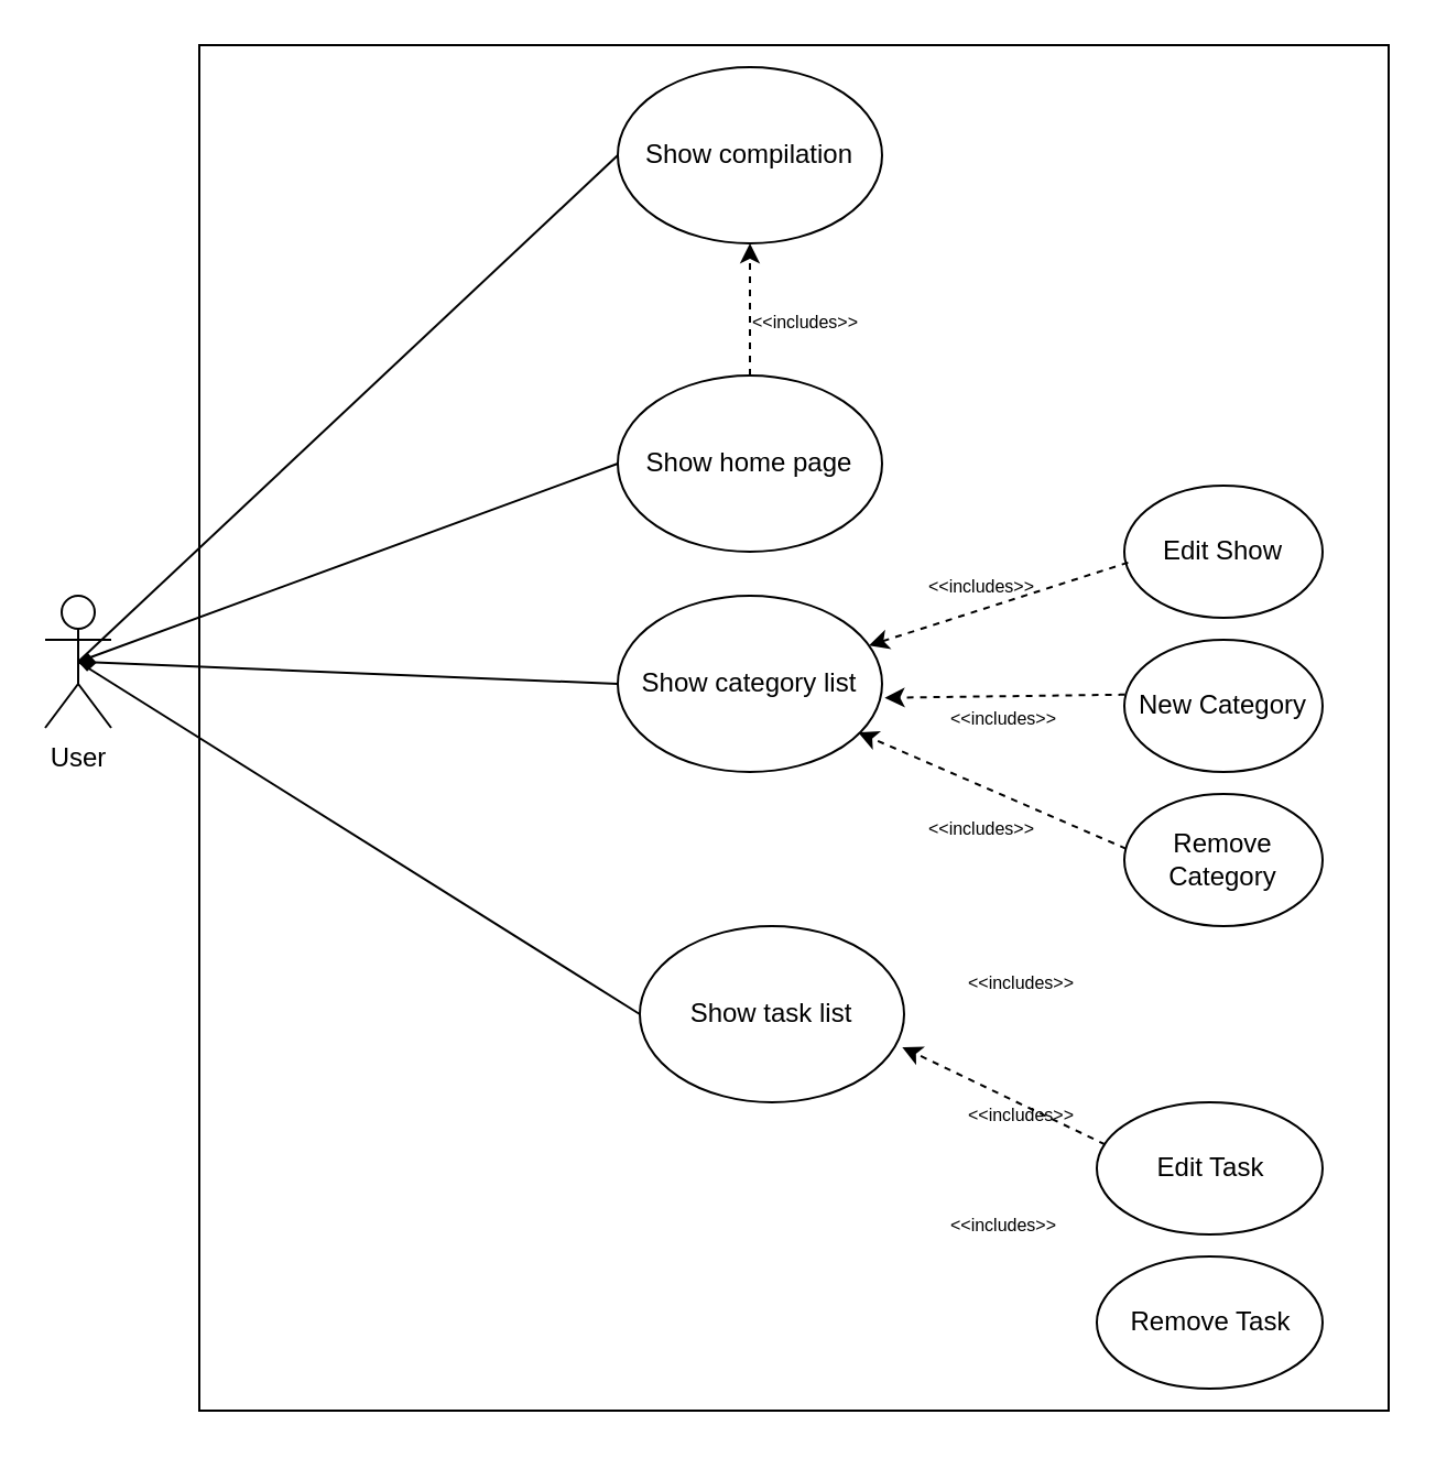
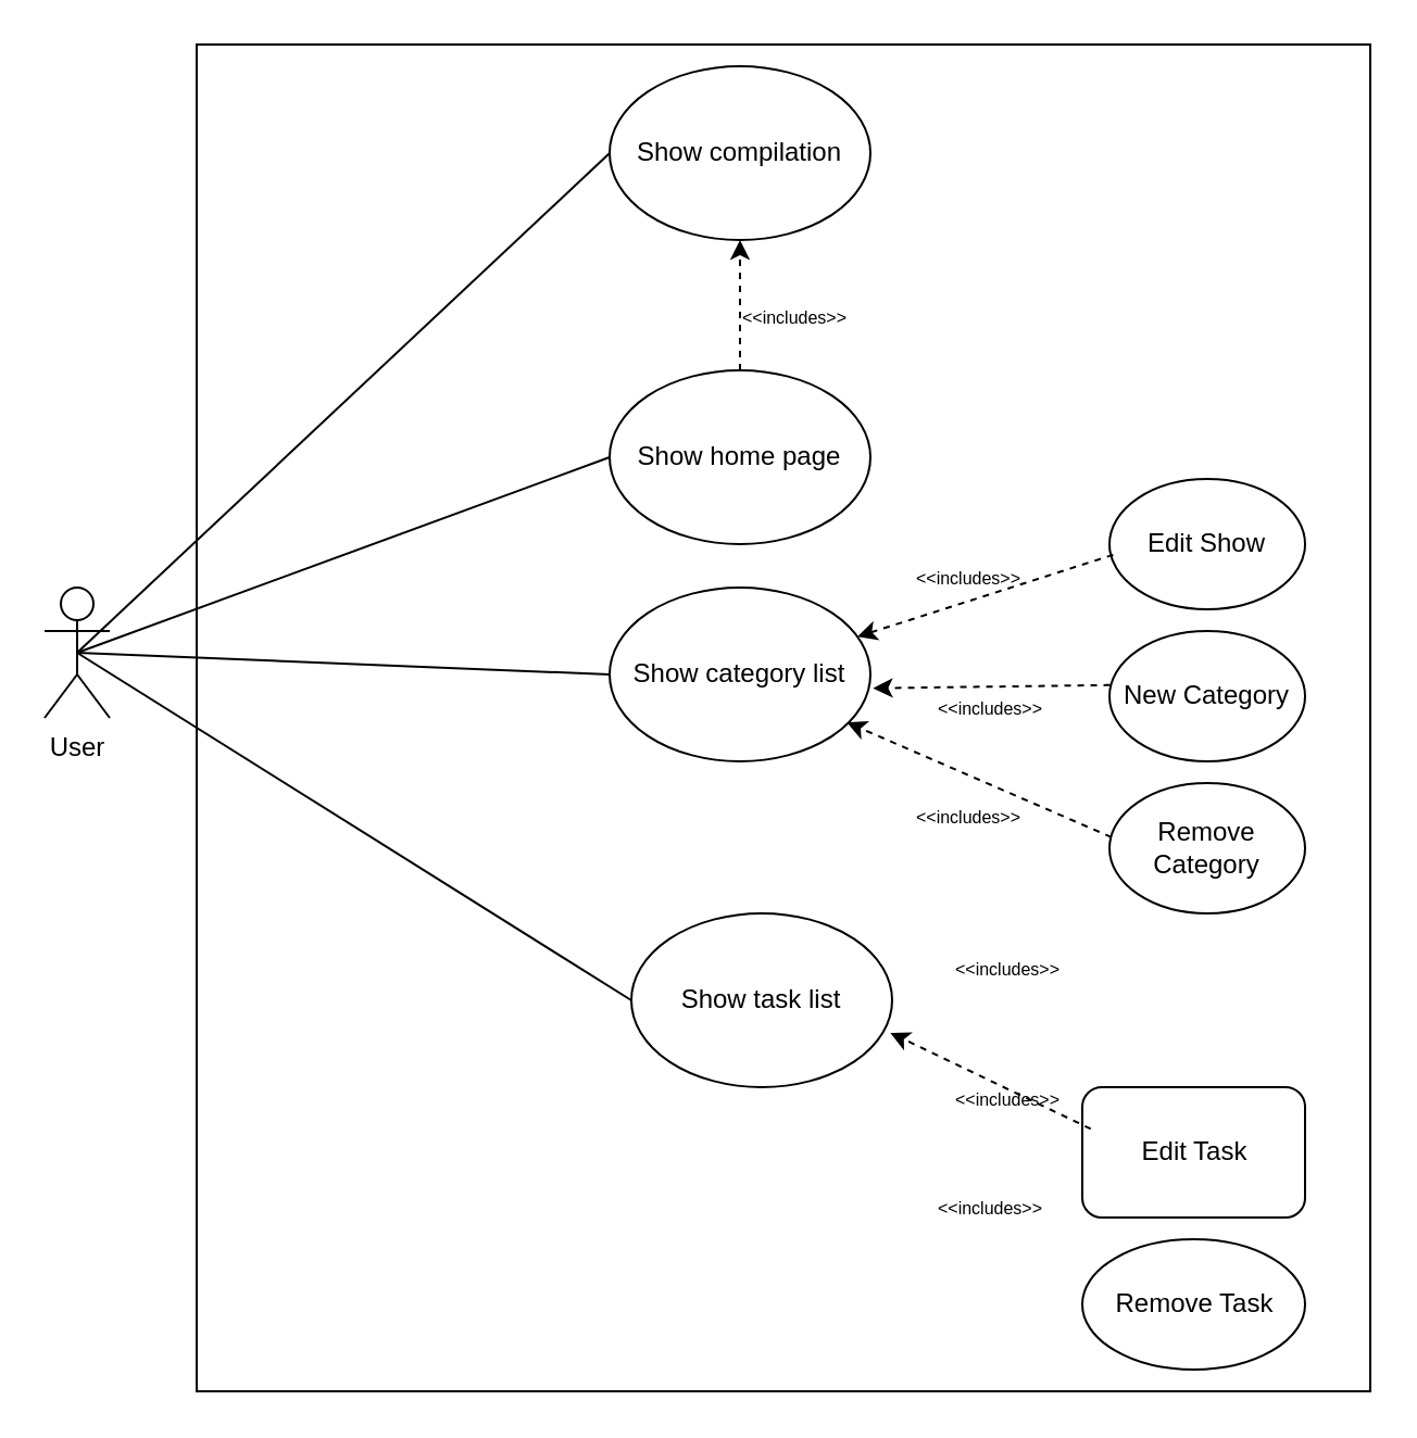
- <mxCell id="10" value="" style="endArrow=diamond;html=1;rounded=0;fontSize=8;entryX=0.5;entryY=0.5;entryDx=0;entryDy=0;entryPerimeter=0;exitX=0;exitY=0.5;exitDx=0;exitDy=0;" edge="1" parent="1" source="6" target="2"><mxGeometry width="50" height="50" relative="1" as="geometry"><mxPoint x="370" y="330" as="sourcePoint" /><mxPoint x="60" y="310" as="targetPoint" /></mxGeometry></mxCell>
+ <mxCell id="10" value="" style="endArrow=none;html=1;rounded=0;fontSize=8;entryX=0.5;entryY=0.5;entryDx=0;entryDy=0;entryPerimeter=0;exitX=0;exitY=0.5;exitDx=0;exitDy=0;" edge="1" parent="1" source="6" target="2"><mxGeometry width="50" height="50" relative="1" as="geometry"><mxPoint x="370" y="330" as="sourcePoint" /><mxPoint x="60" y="310" as="targetPoint" /></mxGeometry></mxCell>
- <mxCell id="17" value="Edit Task" style="ellipse;whiteSpace=wrap;html=1;" vertex="1" parent="1"><mxGeometry x="497.5" y="500" width="102.5" height="60" as="geometry" /></mxCell>
+ <mxCell id="17" value="Edit Task" style="whiteSpace=wrap;html=1;rounded=1;" vertex="1" parent="1"><mxGeometry x="497.5" y="500" width="102.5" height="60" as="geometry" /></mxCell>
